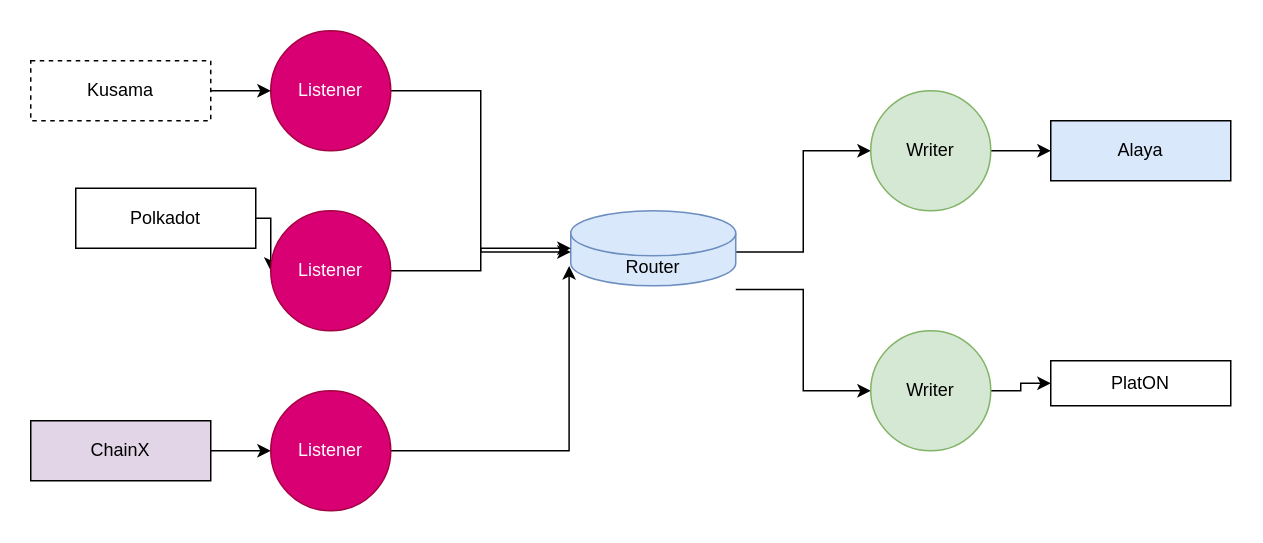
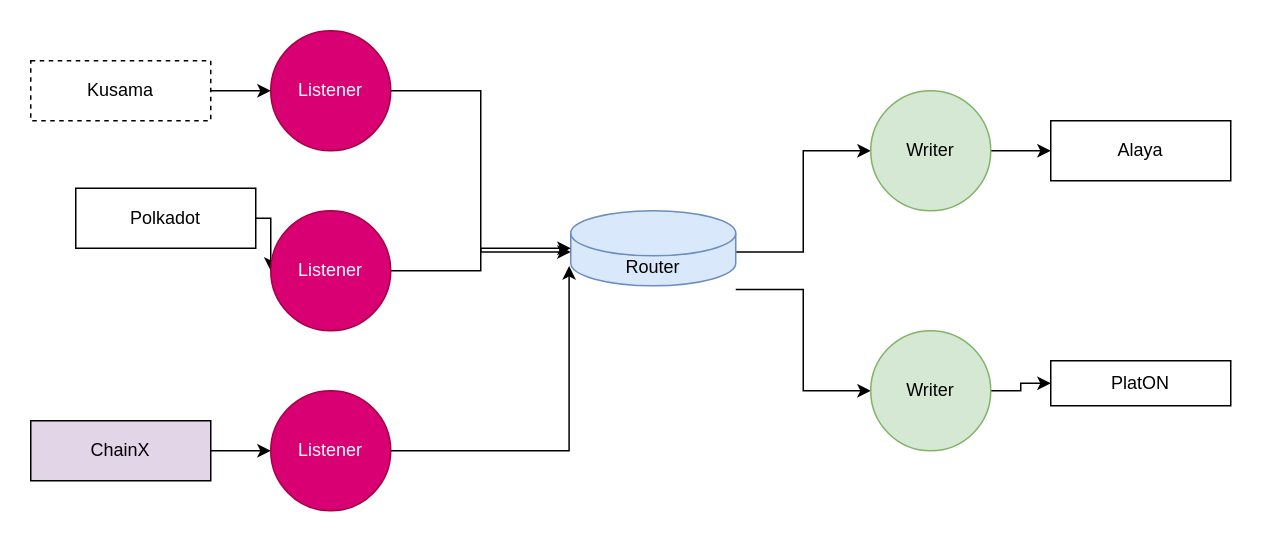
- <mxCell id="19" value="Alaya" style="rounded=0;whiteSpace=wrap;html=1;fillColor=#dae8fc;" vertex="1" parent="1"><mxGeometry x="700" y="80" width="120" height="40" as="geometry" /></mxCell>
+ <mxCell id="19" value="Alaya" style="rounded=0;whiteSpace=wrap;html=1;" vertex="1" parent="1"><mxGeometry x="700" y="80" width="120" height="40" as="geometry" /></mxCell>
